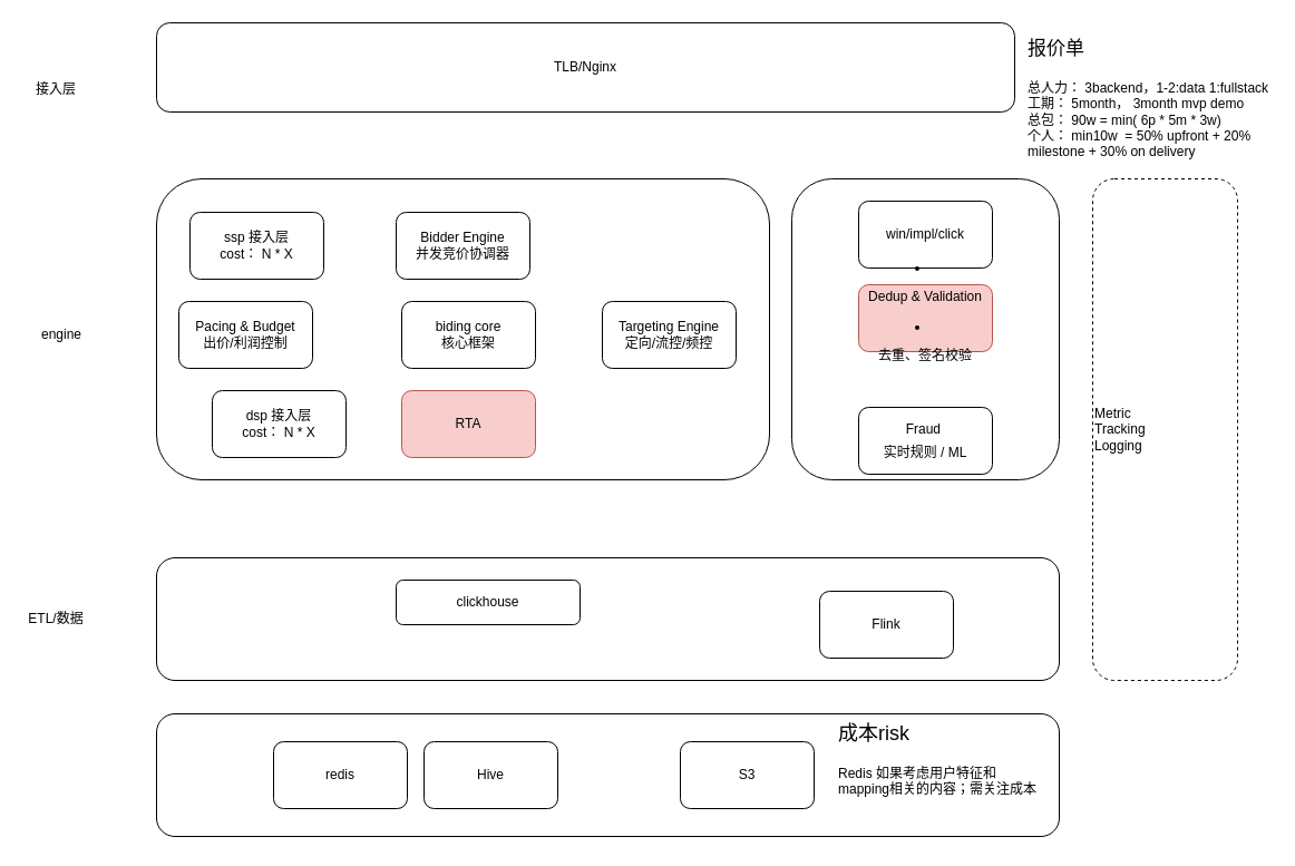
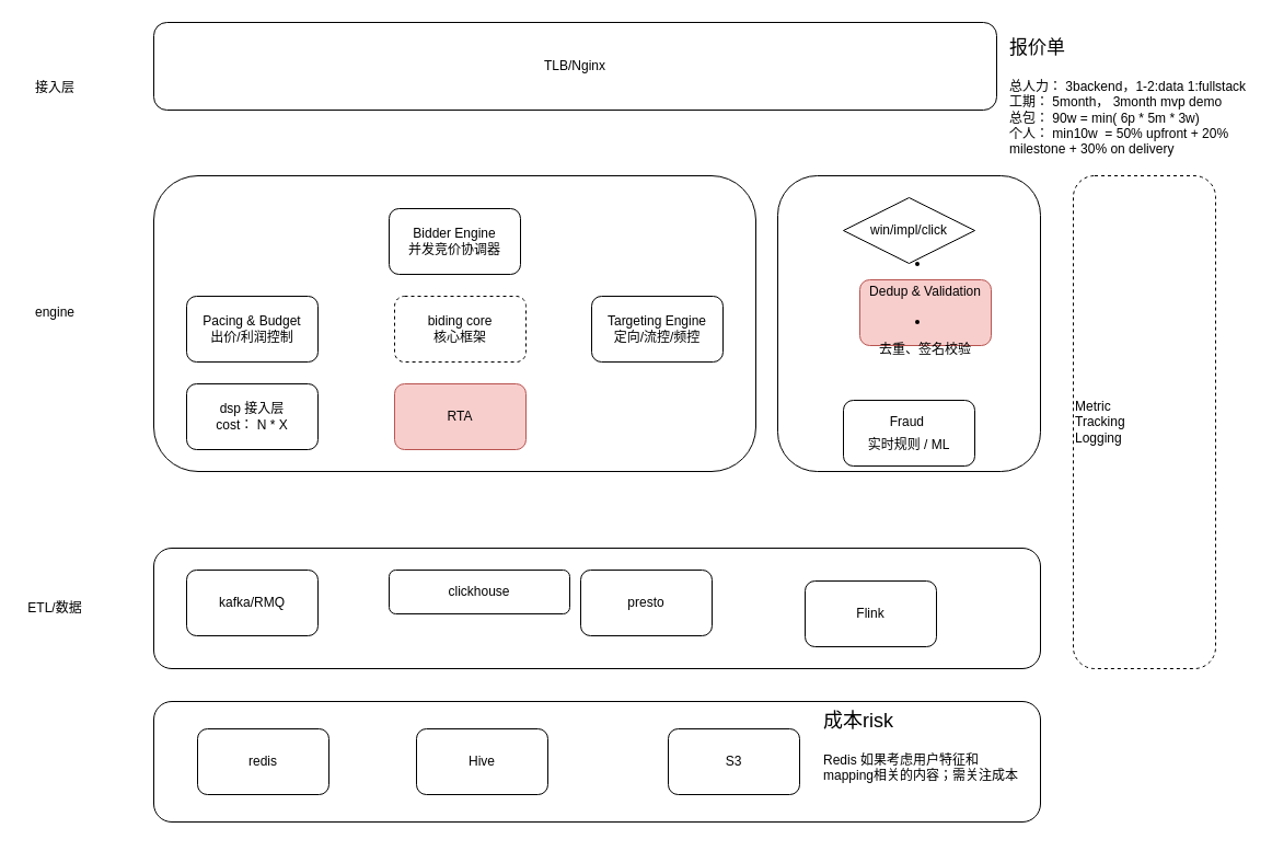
- <mxCell id="14" value="win/impl/click" style="rounded=1;whiteSpace=wrap;html=1;" parent="1" vertex="1"><mxGeometry x="770" y="180" width="120" height="60" as="geometry" /></mxCell>
+ <mxCell id="14" value="win/impl/click" style="rhombus;whiteSpace=wrap;html=1;" parent="1" vertex="1"><mxGeometry x="770" y="180" width="120" height="60" as="geometry" /></mxCell>
- <mxCell id="7" value="ssp 接入层&lt;br&gt;cost： N * X" style="rounded=1;whiteSpace=wrap;html=1;" parent="1" vertex="1"><mxGeometry x="170" y="190" width="120" height="60" as="geometry" /></mxCell>
- <mxCell id="15" value="&lt;li data-end=&quot;868&quot; data-start=&quot;830&quot;&gt;&lt;p data-end=&quot;868&quot; data-start=&quot;832&quot;&gt;Dedup &amp;amp; Validation&lt;/p&gt;&lt;/li&gt;&lt;li data-end=&quot;868&quot; data-start=&quot;830&quot;&gt;&lt;p data-end=&quot;868&quot; data-start=&quot;832&quot;&gt;&lt;span style=&quot;background-color: transparent; color: light-dark(rgb(0, 0, 0), rgb(255, 255, 255));&quot;&gt;去重、签名校验&lt;/span&gt;&lt;/p&gt;&lt;/li&gt;" style="rounded=1;whiteSpace=wrap;html=1;fillColor=#f8cecc;strokeColor=#b85450;" parent="1" vertex="1"><mxGeometry x="770" y="255" width="120" height="60" as="geometry" /></mxCell>
+ <mxCell id="15" value="&lt;li data-end=&quot;868&quot; data-start=&quot;830&quot;&gt;&lt;p data-end=&quot;868&quot; data-start=&quot;832&quot;&gt;Dedup &amp;amp; Validation&lt;/p&gt;&lt;/li&gt;&lt;li data-end=&quot;868&quot; data-start=&quot;830&quot;&gt;&lt;p data-end=&quot;868&quot; data-start=&quot;832&quot;&gt;&lt;span style=&quot;background-color: transparent; color: light-dark(rgb(0, 0, 0), rgb(255, 255, 255));&quot;&gt;去重、签名校验&lt;/span&gt;&lt;/p&gt;&lt;/li&gt;" style="rounded=1;whiteSpace=wrap;html=1;fillColor=#f8cecc;strokeColor=#b85450;" parent="1" vertex="1"><mxGeometry x="785" y="255" width="120" height="60" as="geometry" /></mxCell>
- <mxCell id="4" value="engine" style="text;html=1;align=center;verticalAlign=middle;whiteSpace=wrap;rounded=0;" parent="1" vertex="1"><mxGeometry x="25" y="285" width="60" height="30" as="geometry" /></mxCell>
+ <mxCell id="4" value="engine" style="text;html=1;align=center;verticalAlign=middle;whiteSpace=wrap;rounded=0;" parent="1" vertex="1"><mxGeometry x="20" y="270" width="60" height="30" as="geometry" /></mxCell>
- <mxCell id="8" value="Pacing &amp;amp; Budget&lt;br&gt;出价/利润控制" style="rounded=1;whiteSpace=wrap;html=1;" parent="1" vertex="1"><mxGeometry x="160" y="270" width="120" height="60" as="geometry" /></mxCell>
+ <mxCell id="8" value="Pacing &amp;amp; Budget&lt;br&gt;出价/利润控制" style="rounded=1;whiteSpace=wrap;html=1;" parent="1" vertex="1"><mxGeometry x="170" y="270" width="120" height="60" as="geometry" /></mxCell>
- <mxCell id="6" value="biding core&lt;br&gt;核心框架" style="rounded=1;whiteSpace=wrap;html=1;" parent="1" vertex="1"><mxGeometry x="360" y="270" width="120" height="60" as="geometry" /></mxCell>
+ <mxCell id="6" value="biding core&lt;br&gt;核心框架" style="rounded=1;whiteSpace=wrap;html=1;dashed=1;" parent="1" vertex="1"><mxGeometry x="360" y="270" width="120" height="60" as="geometry" /></mxCell>
- <mxCell id="10" value="dsp 接入层&lt;br&gt;cost： N * X" style="rounded=1;whiteSpace=wrap;html=1;" parent="1" vertex="1"><mxGeometry x="190" y="350" width="120" height="60" as="geometry" /></mxCell>
+ <mxCell id="10" value="dsp 接入层&lt;br&gt;cost： N * X" style="rounded=1;whiteSpace=wrap;html=1;" parent="1" vertex="1"><mxGeometry x="170" y="350" width="120" height="60" as="geometry" /></mxCell>
+ <mxCell id="17" value="kafka/RMQ" style="rounded=1;whiteSpace=wrap;html=1;" parent="1" vertex="1"><mxGeometry x="170" y="520" width="120" height="60" as="geometry" /></mxCell>
+ <mxCell id="20" value="presto" style="rounded=1;whiteSpace=wrap;html=1;" parent="1" vertex="1"><mxGeometry x="530" y="520" width="120" height="60" as="geometry" /></mxCell>
- <mxCell id="24" value="redis" style="rounded=1;whiteSpace=wrap;html=1;" parent="1" vertex="1"><mxGeometry x="245" y="665" width="120" height="60" as="geometry" /></mxCell>
+ <mxCell id="24" value="redis" style="rounded=1;whiteSpace=wrap;html=1;" parent="1" vertex="1"><mxGeometry x="180" y="665" width="120" height="60" as="geometry" /></mxCell>
